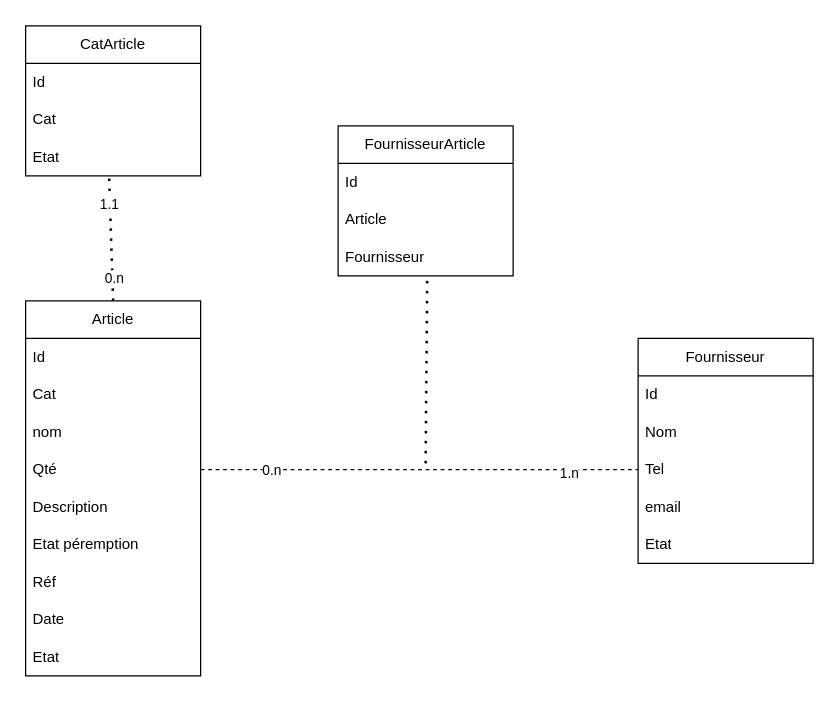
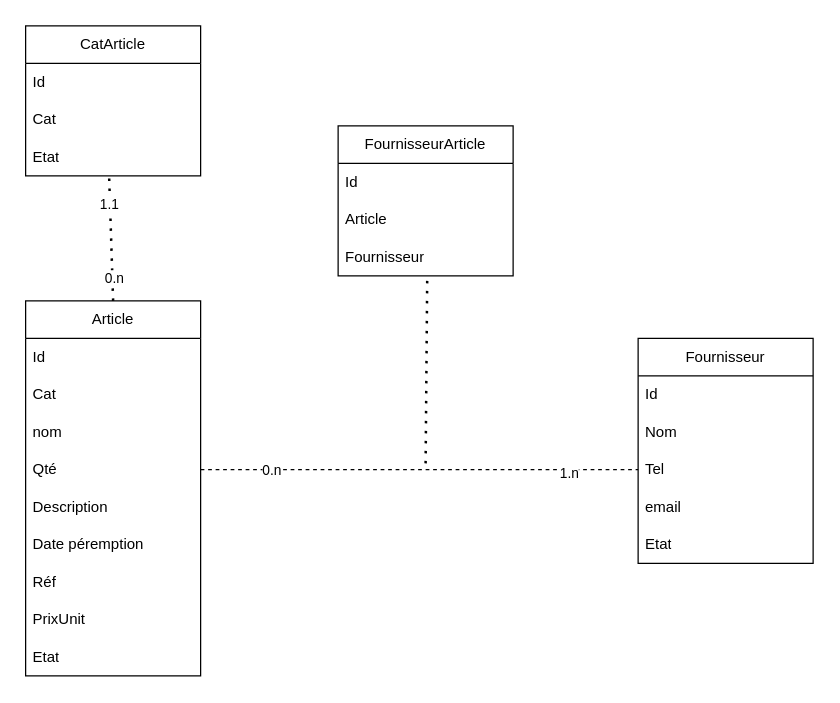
- <mxCell id="12" value="Etat péremption" style="text;strokeColor=none;fillColor=none;align=left;verticalAlign=middle;spacingLeft=4;spacingRight=4;overflow=hidden;points=[[0,0.5],[1,0.5]];portConstraint=eastwest;rotatable=0;whiteSpace=wrap;html=1;" vertex="1" parent="6"><mxGeometry y="180" width="140" height="30" as="geometry" /></mxCell>
+ <mxCell id="12" value="Date péremption" style="text;strokeColor=none;fillColor=none;align=left;verticalAlign=middle;spacingLeft=4;spacingRight=4;overflow=hidden;points=[[0,0.5],[1,0.5]];portConstraint=eastwest;rotatable=0;whiteSpace=wrap;html=1;" vertex="1" parent="6"><mxGeometry y="180" width="140" height="30" as="geometry" /></mxCell>
- <mxCell id="14" value="Date" style="text;strokeColor=none;fillColor=none;align=left;verticalAlign=middle;spacingLeft=4;spacingRight=4;overflow=hidden;points=[[0,0.5],[1,0.5]];portConstraint=eastwest;rotatable=0;whiteSpace=wrap;html=1;" vertex="1" parent="6"><mxGeometry y="240" width="140" height="30" as="geometry" /></mxCell>
+ <mxCell id="14" value="PrixUnit" style="text;strokeColor=none;fillColor=none;align=left;verticalAlign=middle;spacingLeft=4;spacingRight=4;overflow=hidden;points=[[0,0.5],[1,0.5]];portConstraint=eastwest;rotatable=0;whiteSpace=wrap;html=1;" vertex="1" parent="6"><mxGeometry y="240" width="140" height="30" as="geometry" /></mxCell>
